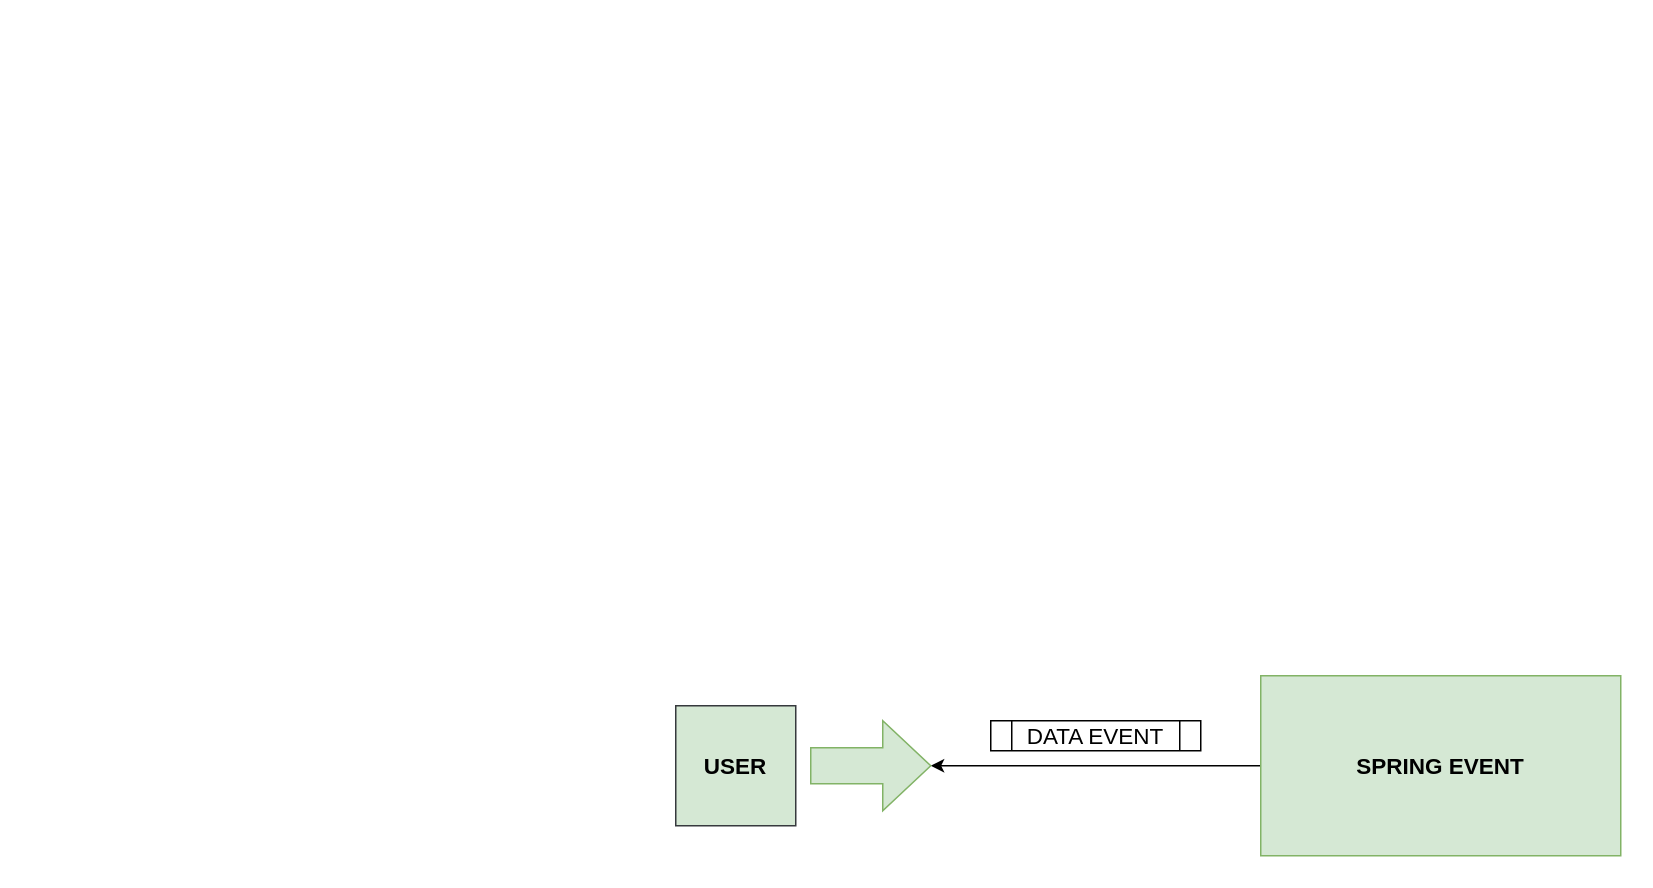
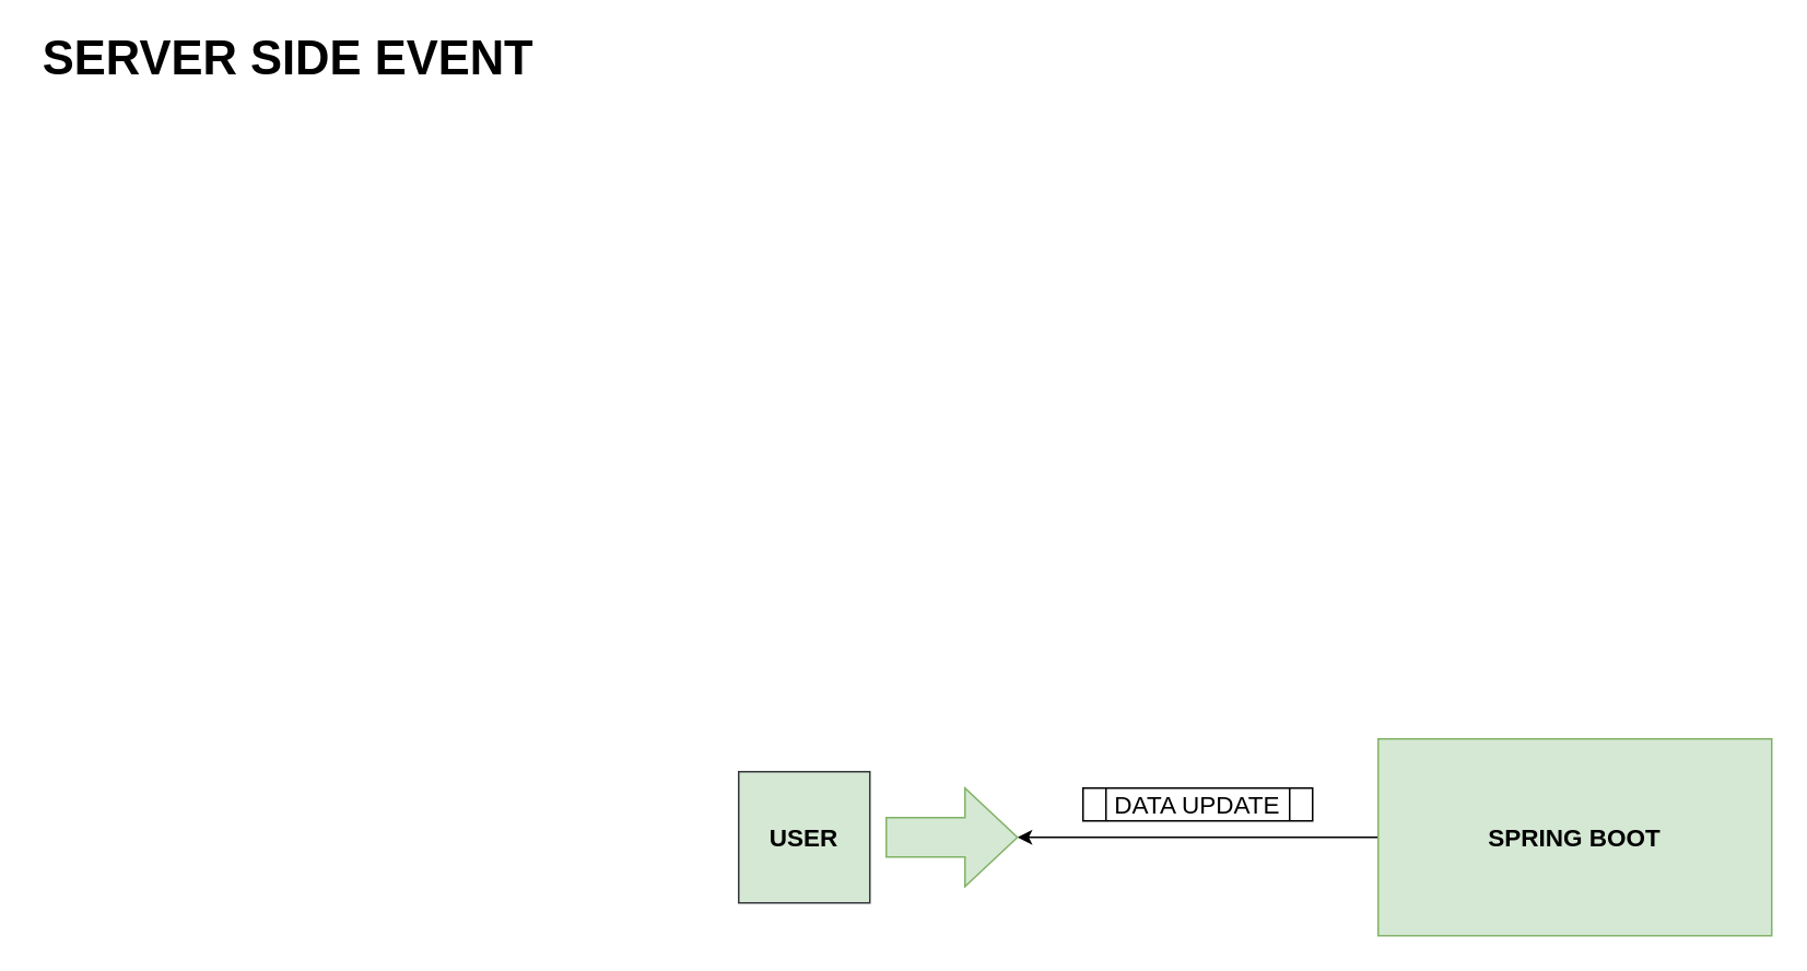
+ <mxCell id="4" value="&lt;b&gt;&lt;font style=&quot;font-size: 29px&quot;&gt;SERVER SIDE EVENT&lt;/font&gt;&lt;/b&gt;" style="text;html=1;align=center;verticalAlign=middle;resizable=0;points=[];autosize=1;strokeColor=none;fillColor=none;fontSize=15;" vertex="1" parent="1"><mxGeometry x="20" y="20" width="310" height="30" as="geometry" /></mxCell>
- <mxCell id="7" value="DATA EVENT" style="shape=process;whiteSpace=wrap;html=1;backgroundOutline=1;rounded=0;fontSize=15;fillColor=default;gradientColor=none;" vertex="1" parent="1"><mxGeometry x="660" y="480" width="140" height="20" as="geometry" /></mxCell>
+ <mxCell id="7" value="DATA UPDATE" style="shape=process;whiteSpace=wrap;html=1;backgroundOutline=1;rounded=0;fontSize=15;fillColor=default;gradientColor=none;" vertex="1" parent="1"><mxGeometry x="660" y="480" width="140" height="20" as="geometry" /></mxCell>
- <mxCell id="3" value="SPRING EVENT" style="rounded=0;whiteSpace=wrap;html=1;fillColor=#d5e8d4;strokeColor=#82b366;gradientColor=none;fontStyle=1;fontSize=15;" vertex="1" parent="1"><mxGeometry x="840" y="450" width="240" height="120" as="geometry" /></mxCell>
+ <mxCell id="3" value="SPRING BOOT" style="rounded=0;whiteSpace=wrap;html=1;fillColor=#d5e8d4;strokeColor=#82b366;gradientColor=none;fontStyle=1;fontSize=15;" vertex="1" parent="1"><mxGeometry x="840" y="450" width="240" height="120" as="geometry" /></mxCell>
